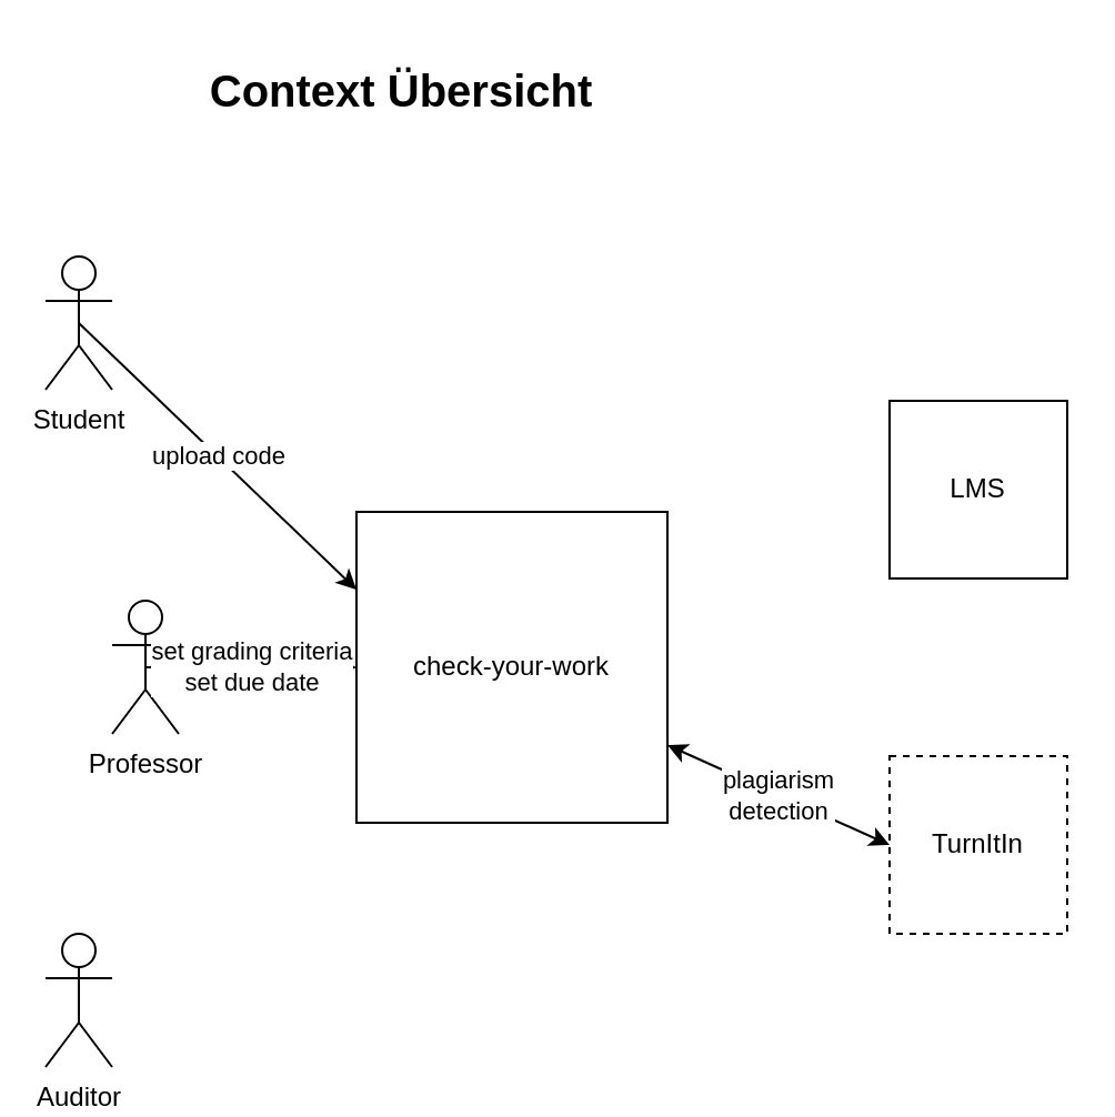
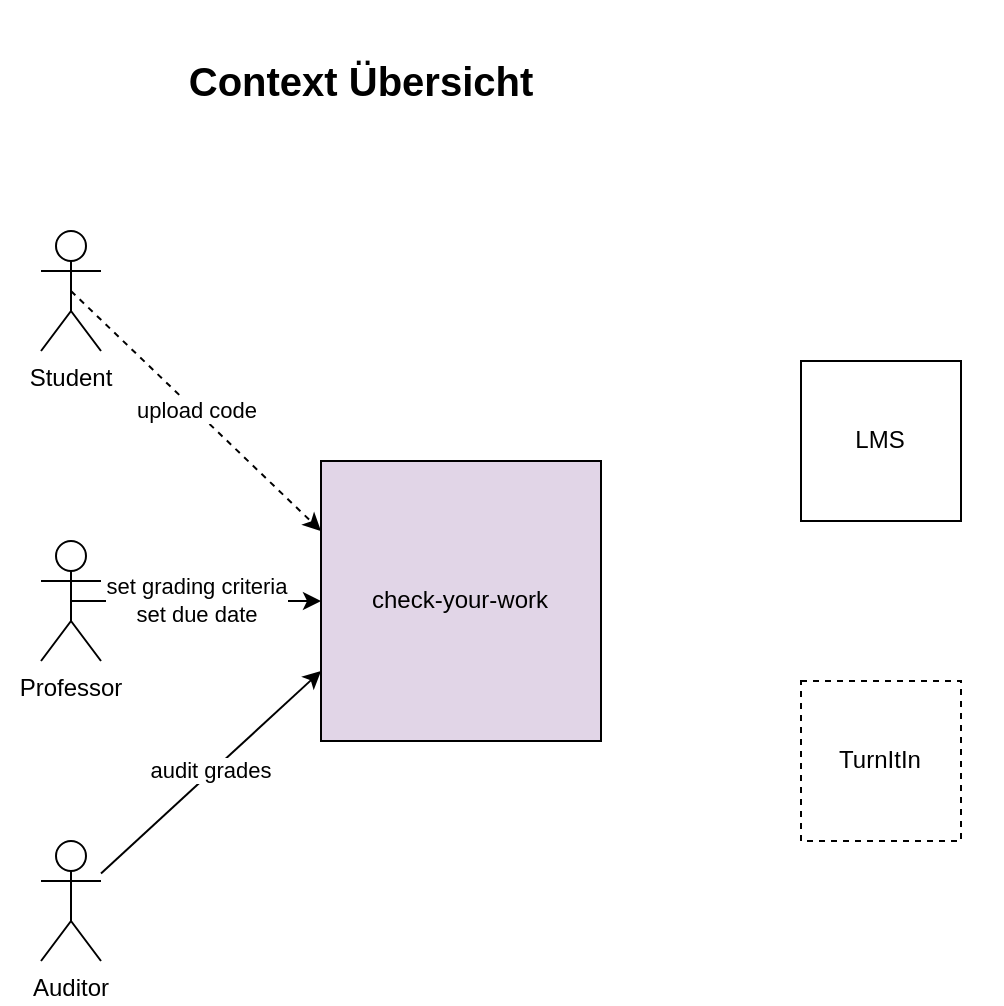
- <mxCell id="8" value="upload code" style="endArrow=classic;html=1;rounded=0;exitX=0.5;exitY=0.5;exitDx=0;exitDy=0;exitPerimeter=0;entryX=0;entryY=0.25;entryDx=0;entryDy=0;" edge="1" parent="1" source="3" target="2"><mxGeometry width="50" height="50" relative="1" as="geometry"><mxPoint x="280" y="470" as="sourcePoint" /><mxPoint x="330" y="420" as="targetPoint" /></mxGeometry></mxCell>
+ <mxCell id="8" value="upload code" style="endArrow=classic;html=1;rounded=0;exitX=0.5;exitY=0.5;exitDx=0;exitDy=0;exitPerimeter=0;entryX=0;entryY=0.25;entryDx=0;entryDy=0;dashed=1;" edge="1" parent="1" source="3" target="2"><mxGeometry width="50" height="50" relative="1" as="geometry"><mxPoint x="280" y="470" as="sourcePoint" /><mxPoint x="330" y="420" as="targetPoint" /></mxGeometry></mxCell>
- <mxCell id="4" value="Professor" style="shape=umlActor;verticalLabelPosition=bottom;verticalAlign=top;html=1;outlineConnect=0;" vertex="1" parent="1"><mxGeometry x="50" y="270" width="30" height="60" as="geometry" /></mxCell>
+ <mxCell id="4" value="Professor" style="shape=umlActor;verticalLabelPosition=bottom;verticalAlign=top;html=1;outlineConnect=0;" vertex="1" parent="1"><mxGeometry x="20" y="270" width="30" height="60" as="geometry" /></mxCell>
- <mxCell id="2" value="check-your-work" style="whiteSpace=wrap;html=1;aspect=fixed;" vertex="1" parent="1"><mxGeometry x="160" y="230" width="140" height="140" as="geometry" /></mxCell>
+ <mxCell id="2" value="check-your-work" style="whiteSpace=wrap;html=1;aspect=fixed;fillColor=#e1d5e7;" vertex="1" parent="1"><mxGeometry x="160" y="230" width="140" height="140" as="geometry" /></mxCell>
- <mxCell id="12" value="&lt;div&gt;plagiarism&lt;/div&gt;&lt;div&gt;detection&lt;/div&gt;" style="endArrow=classic;html=1;rounded=0;exitX=1;exitY=0.75;exitDx=0;exitDy=0;entryX=0;entryY=0.5;entryDx=0;entryDy=0;endFill=1;startArrow=classic;startFill=1;" edge="1" parent="1" source="2" target="7"><mxGeometry width="50" height="50" relative="1" as="geometry"><mxPoint x="45" y="130" as="sourcePoint" /><mxPoint x="210" y="290" as="targetPoint" /></mxGeometry></mxCell>
+ <mxCell id="10" value="audit grades" style="endArrow=classic;html=1;rounded=0;entryX=0;entryY=0.75;entryDx=0;entryDy=0;" edge="1" parent="1" source="5" target="2"><mxGeometry width="50" height="50" relative="1" as="geometry"><mxPoint x="45" y="130" as="sourcePoint" /><mxPoint x="210" y="290" as="targetPoint" /></mxGeometry></mxCell>
